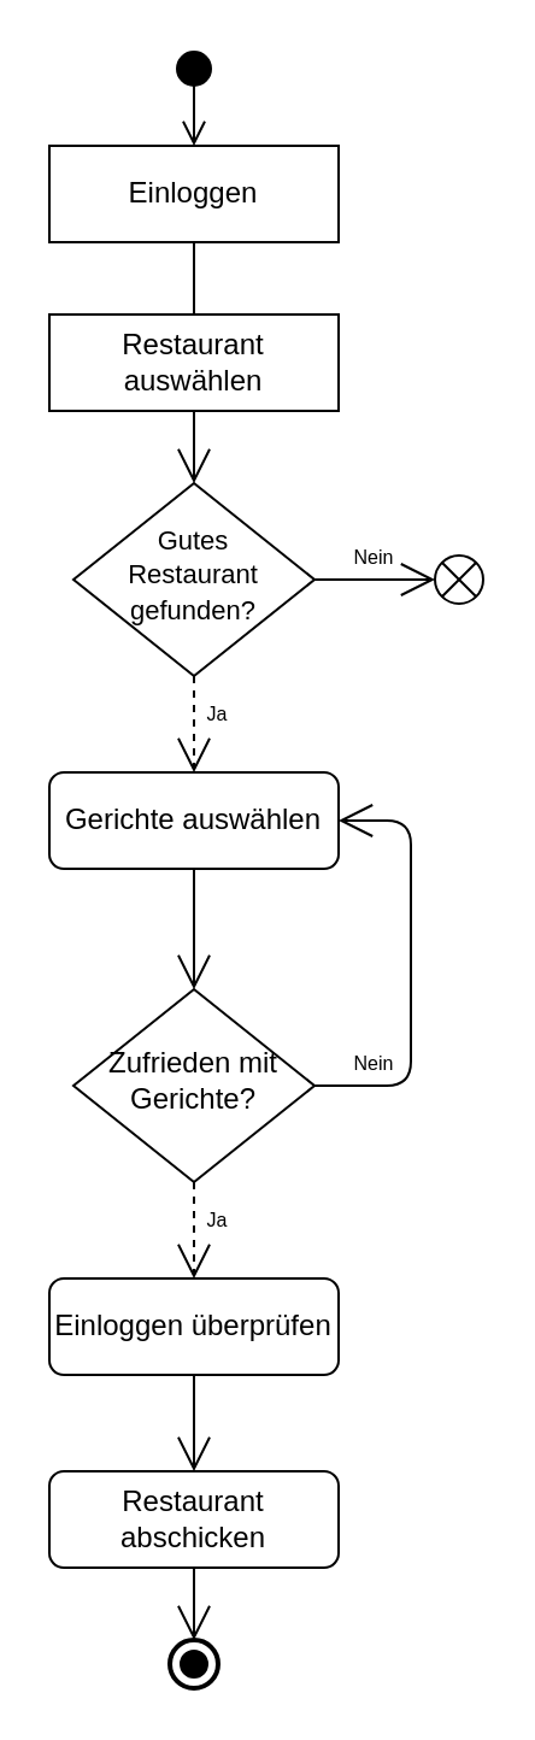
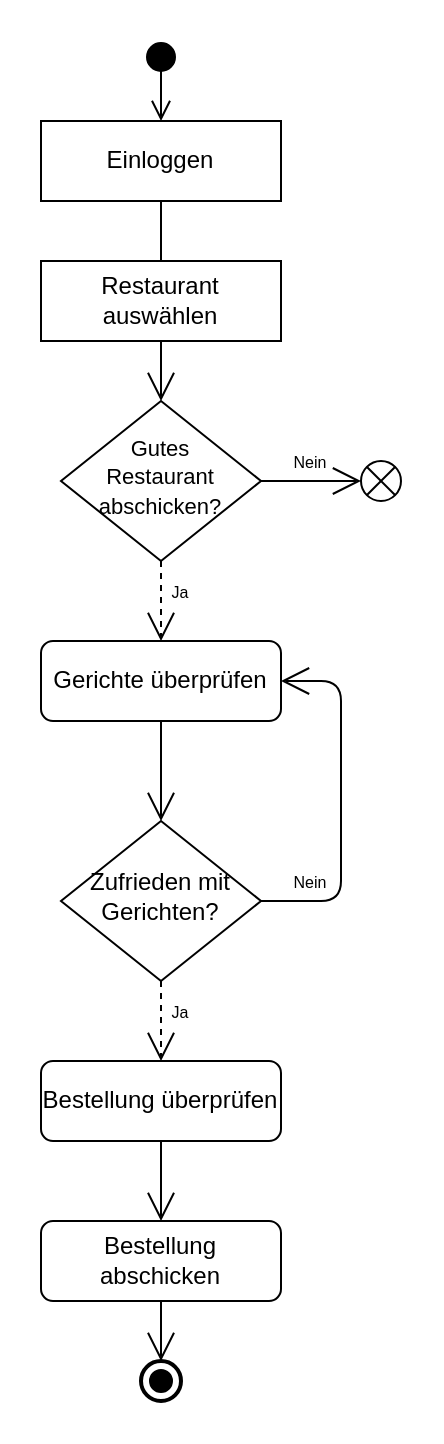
- <mxCell id="3" value="&lt;div&gt;&lt;font style=&quot;font-size: 11px&quot;&gt;Gutes&lt;/font&gt;&lt;/div&gt;&lt;div&gt;&lt;font style=&quot;font-size: 11px&quot;&gt;Restaurant gefunden?&lt;/font&gt;&lt;/div&gt;" style="rhombus;whiteSpace=wrap;html=1;shadow=0;fontFamily=Helvetica;fontSize=12;align=center;strokeWidth=1;spacing=6;spacingTop=-4;" parent="1" vertex="1"><mxGeometry x="30" y="200" width="100" height="80" as="geometry" /></mxCell>
+ <mxCell id="3" value="&lt;div&gt;&lt;font style=&quot;font-size: 11px&quot;&gt;Gutes&lt;/font&gt;&lt;/div&gt;&lt;div&gt;&lt;font style=&quot;font-size: 11px&quot;&gt;Restaurant abschicken?&lt;/font&gt;&lt;/div&gt;" style="rhombus;whiteSpace=wrap;html=1;shadow=0;fontFamily=Helvetica;fontSize=12;align=center;strokeWidth=1;spacing=6;spacingTop=-4;" parent="1" vertex="1"><mxGeometry x="30" y="200" width="100" height="80" as="geometry" /></mxCell>
- <mxCell id="4" value="Gerichte auswählen" style="rounded=1;whiteSpace=wrap;html=1;fontSize=12;glass=0;strokeWidth=1;shadow=0;" parent="1" vertex="1"><mxGeometry x="20" y="320" width="120" height="40" as="geometry" /></mxCell>
+ <mxCell id="4" value="Gerichte überprüfen" style="rounded=1;whiteSpace=wrap;html=1;fontSize=12;glass=0;strokeWidth=1;shadow=0;" parent="1" vertex="1"><mxGeometry x="20" y="320" width="120" height="40" as="geometry" /></mxCell>
- <mxCell id="12" value="Zufrieden mit Gerichte?" style="rhombus;whiteSpace=wrap;html=1;shadow=0;fontFamily=Helvetica;fontSize=12;align=center;strokeWidth=1;spacing=6;spacingTop=-4;" parent="1" vertex="1"><mxGeometry x="30" y="410" width="100" height="80" as="geometry" /></mxCell>
+ <mxCell id="12" value="Zufrieden mit Gerichten?" style="rhombus;whiteSpace=wrap;html=1;shadow=0;fontFamily=Helvetica;fontSize=12;align=center;strokeWidth=1;spacing=6;spacingTop=-4;" parent="1" vertex="1"><mxGeometry x="30" y="410" width="100" height="80" as="geometry" /></mxCell>
- <mxCell id="19" value="Einloggen überprüfen" style="rounded=1;whiteSpace=wrap;html=1;fontSize=12;glass=0;strokeWidth=1;shadow=0;" parent="1" vertex="1"><mxGeometry x="20" y="530" width="120" height="40" as="geometry" /></mxCell>
+ <mxCell id="19" value="Bestellung überprüfen" style="rounded=1;whiteSpace=wrap;html=1;fontSize=12;glass=0;strokeWidth=1;shadow=0;" parent="1" vertex="1"><mxGeometry x="20" y="530" width="120" height="40" as="geometry" /></mxCell>
- <mxCell id="21" value="&lt;div&gt;Restaurant&lt;/div&gt;&lt;div&gt;abschicken&lt;br&gt;&lt;/div&gt;" style="rounded=1;whiteSpace=wrap;html=1;fontSize=12;glass=0;strokeWidth=1;shadow=0;" parent="1" vertex="1"><mxGeometry x="20" y="610" width="120" height="40" as="geometry" /></mxCell>
+ <mxCell id="21" value="&lt;div&gt;Bestellung&lt;/div&gt;&lt;div&gt;abschicken&lt;br&gt;&lt;/div&gt;" style="rounded=1;whiteSpace=wrap;html=1;fontSize=12;glass=0;strokeWidth=1;shadow=0;" parent="1" vertex="1"><mxGeometry x="20" y="610" width="120" height="40" as="geometry" /></mxCell>
